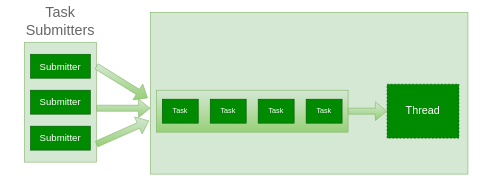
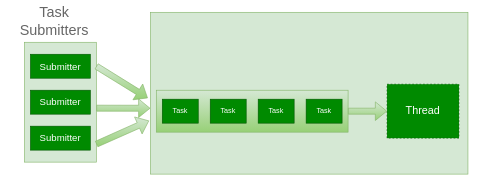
- <mxCell id="14" value="&lt;font style=&quot;font-size: 24px;&quot; color=&quot;#666666&quot;&gt;Task Submitters&lt;/font&gt;" style="text;html=1;strokeColor=none;fillColor=none;align=center;verticalAlign=middle;whiteSpace=wrap;rounded=0;fontSize=18;" vertex="1" parent="1"><mxGeometry x="20" y="20" width="160" height="30" as="geometry" /></mxCell>
+ <mxCell id="14" value="&lt;font style=&quot;font-size: 24px;&quot; color=&quot;#666666&quot;&gt;Task Submitters&lt;/font&gt;" style="text;html=1;strokeColor=none;fillColor=none;align=center;verticalAlign=middle;whiteSpace=wrap;rounded=0;fontSize=18;" vertex="1" parent="1"><mxGeometry x="10" y="20" width="160" height="30" as="geometry" /></mxCell>
